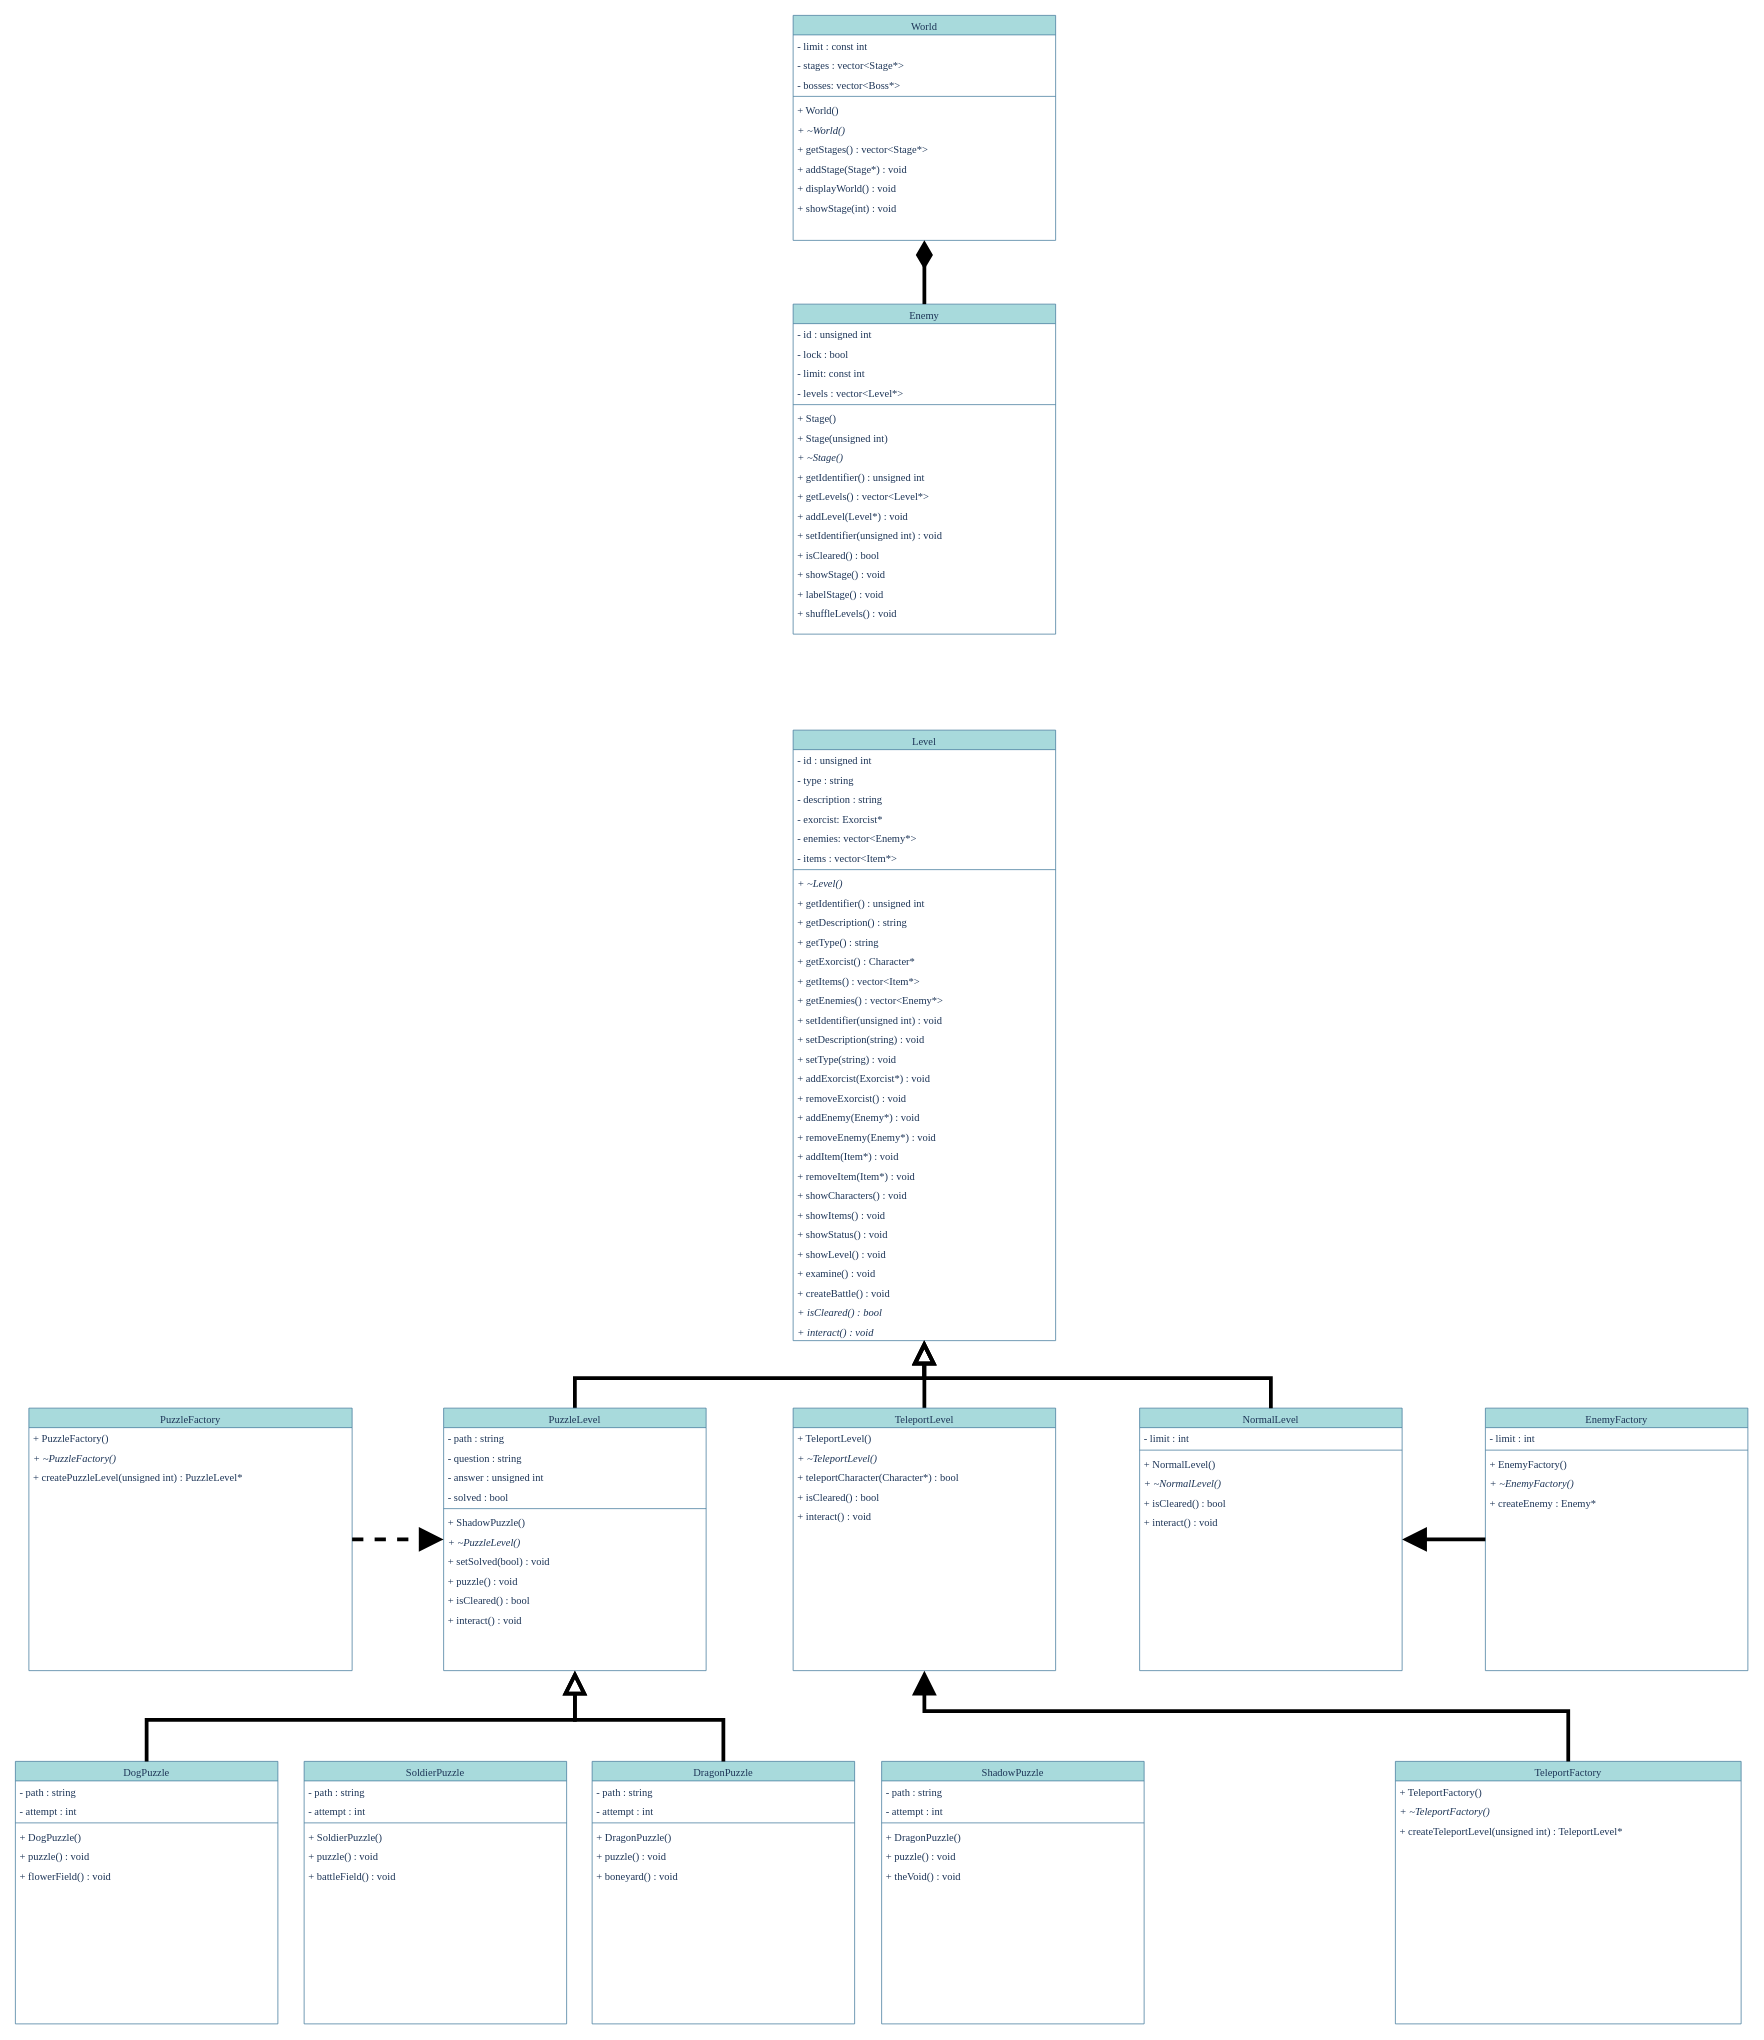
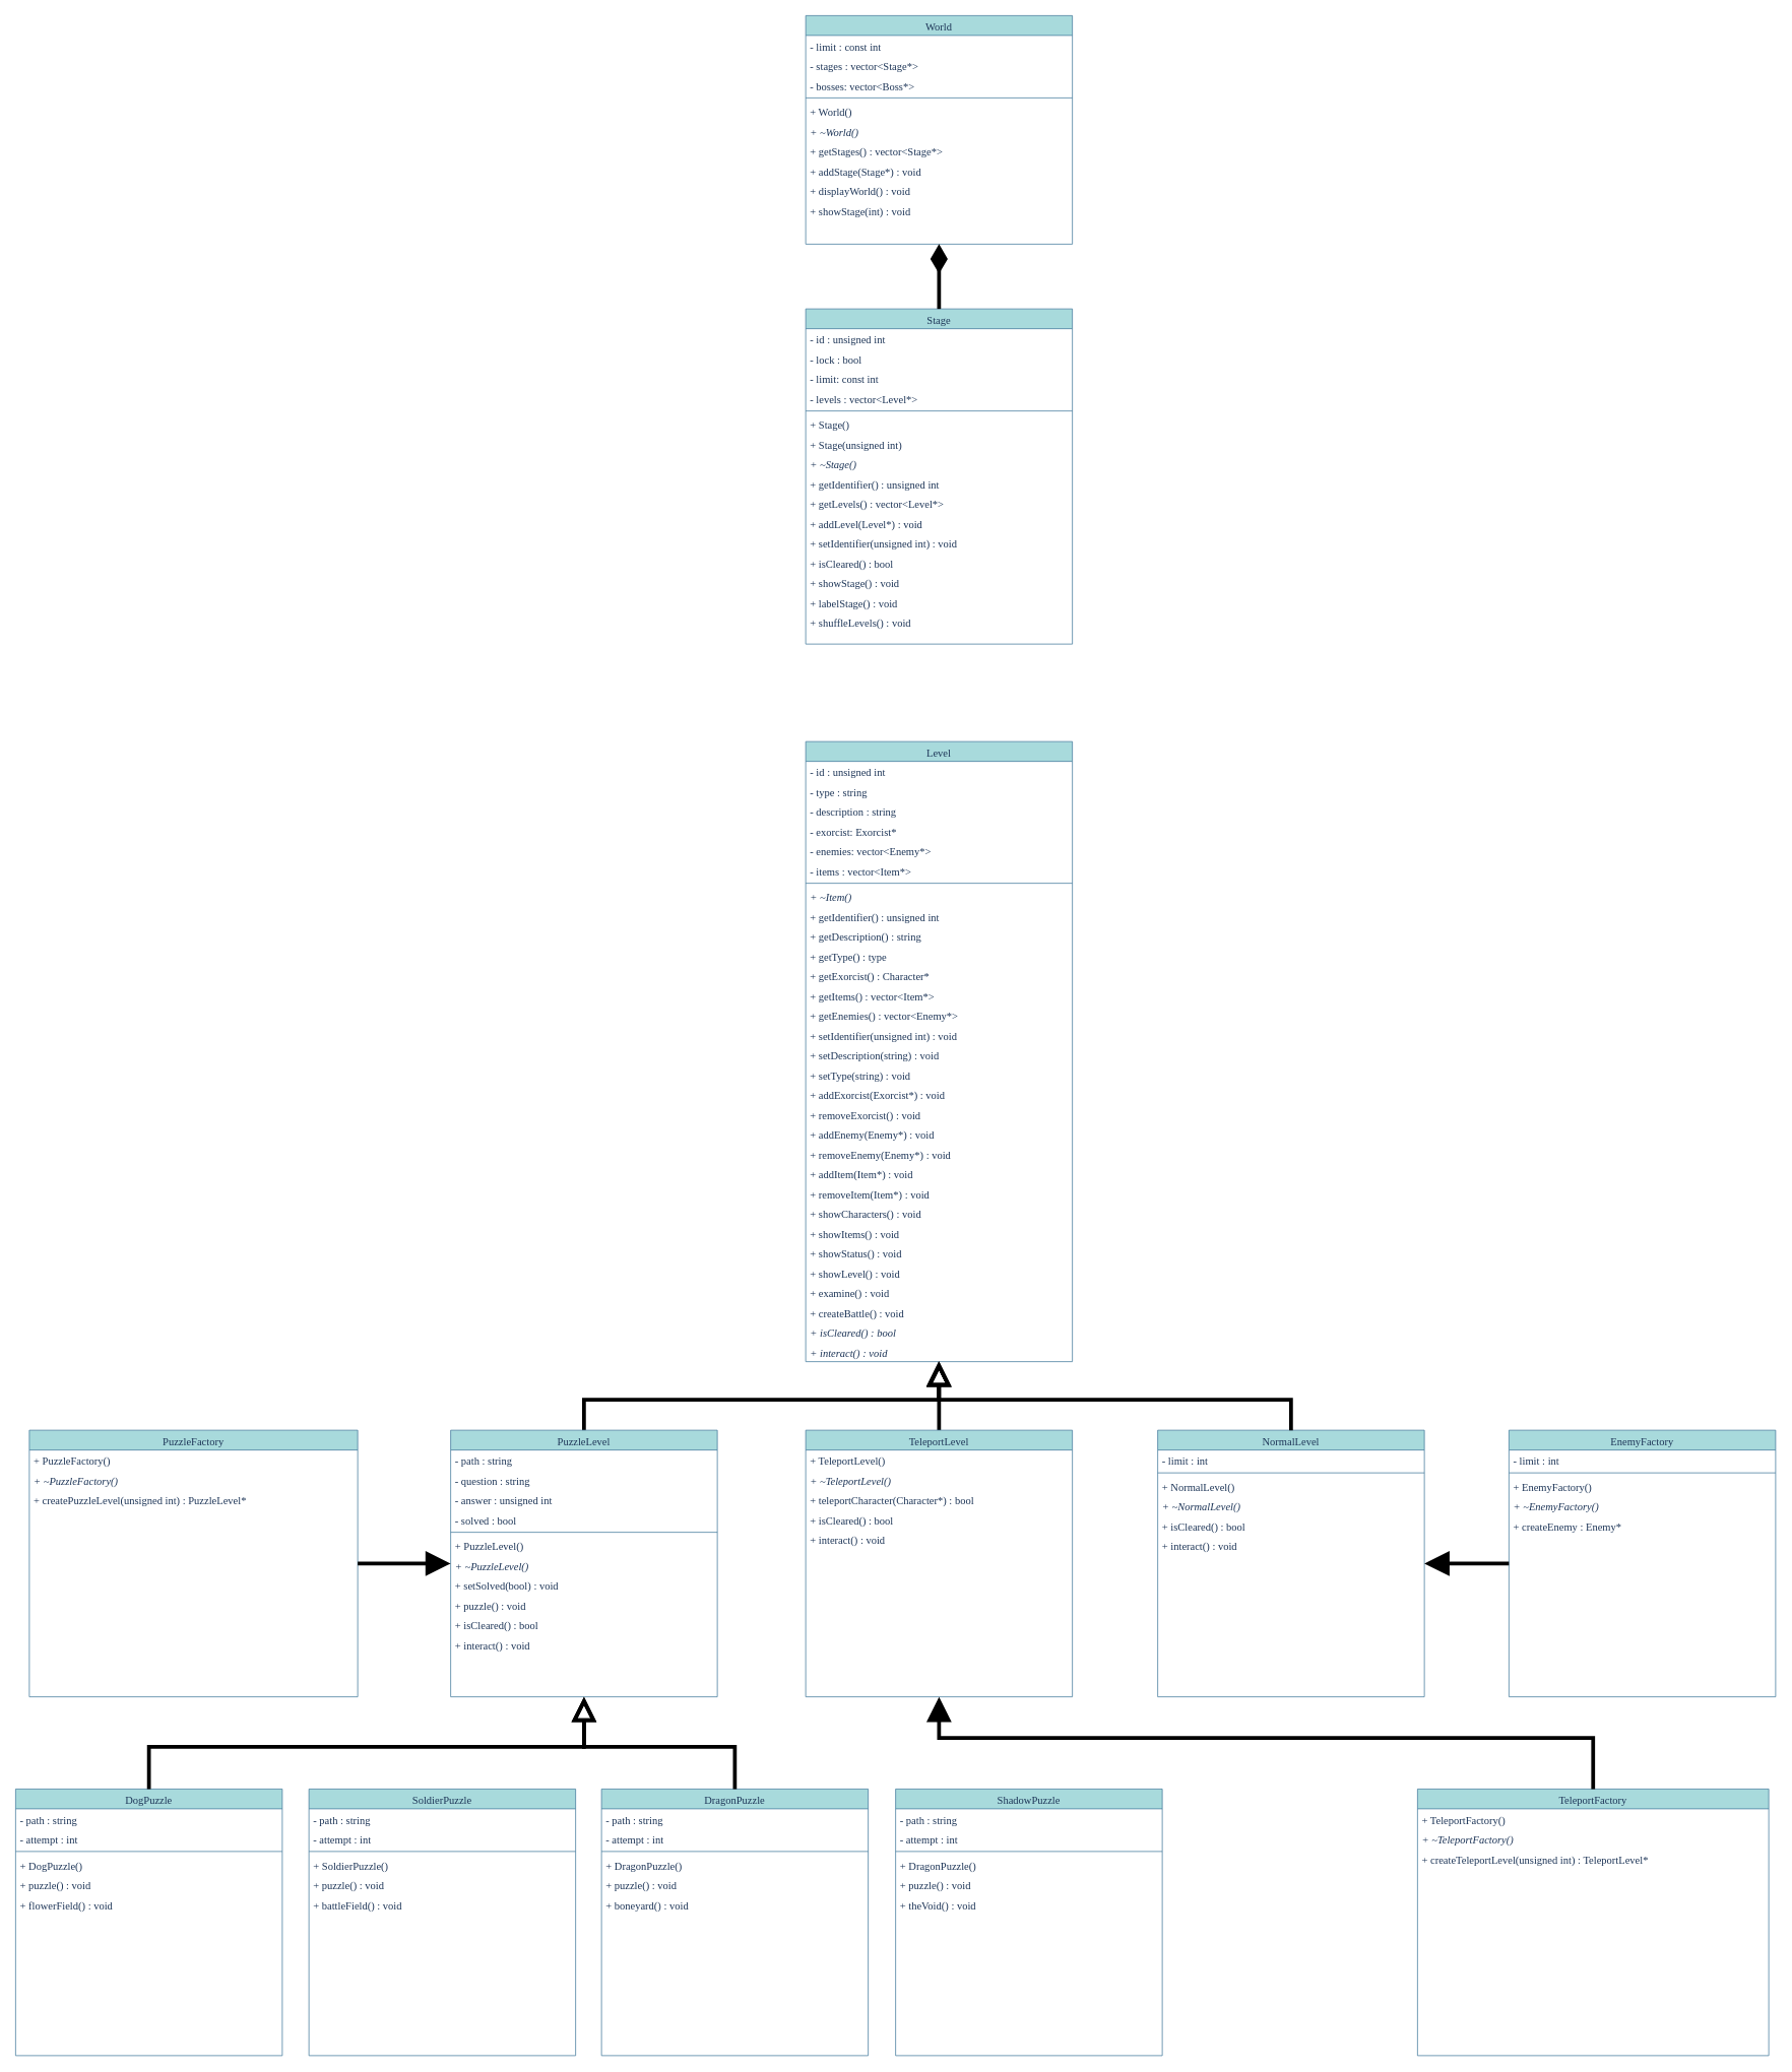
- <mxCell id="65" value="Enemy" style="swimlane;fontStyle=0;align=center;verticalAlign=top;childLayout=stackLayout;horizontal=1;startSize=26;horizontalStack=0;resizeParent=1;resizeLast=0;collapsible=1;marginBottom=0;rounded=0;shadow=0;strokeWidth=1;fontSize=14;fontFamily=Fira Code;fillColor=#A8DADC;strokeColor=#457B9D;fontColor=#1D3557;" parent="1" vertex="1"><mxGeometry x="1057" y="405" width="350" height="440" as="geometry"><mxRectangle x="230" y="140" width="160" height="26" as="alternateBounds" /></mxGeometry></mxCell>
+ <mxCell id="65" value="Stage" style="swimlane;fontStyle=0;align=center;verticalAlign=top;childLayout=stackLayout;horizontal=1;startSize=26;horizontalStack=0;resizeParent=1;resizeLast=0;collapsible=1;marginBottom=0;rounded=0;shadow=0;strokeWidth=1;fontSize=14;fontFamily=Fira Code;fillColor=#A8DADC;strokeColor=#457B9D;fontColor=#1D3557;" parent="1" vertex="1"><mxGeometry x="1057" y="405" width="350" height="440" as="geometry"><mxRectangle x="230" y="140" width="160" height="26" as="alternateBounds" /></mxGeometry></mxCell>
- <mxCell id="10" value="+ ~Level()" style="text;align=left;verticalAlign=top;spacingLeft=4;spacingRight=4;overflow=hidden;rotatable=0;points=[[0,0.5],[1,0.5]];portConstraint=eastwest;fontSize=14;fontFamily=Fira Code;fontColor=#1D3557;fontStyle=2" parent="2" vertex="1"><mxGeometry y="190" width="350" height="26" as="geometry" /></mxCell>
+ <mxCell id="10" value="+ ~Item()" style="text;align=left;verticalAlign=top;spacingLeft=4;spacingRight=4;overflow=hidden;rotatable=0;points=[[0,0.5],[1,0.5]];portConstraint=eastwest;fontSize=14;fontFamily=Fira Code;fontColor=#1D3557;fontStyle=2" parent="2" vertex="1"><mxGeometry y="190" width="350" height="26" as="geometry" /></mxCell>
- <mxCell id="13" value="+ getType() : string" style="text;align=left;verticalAlign=top;spacingLeft=4;spacingRight=4;overflow=hidden;rotatable=0;points=[[0,0.5],[1,0.5]];portConstraint=eastwest;fontSize=14;fontFamily=Fira Code;fontColor=#1D3557;" parent="2" vertex="1"><mxGeometry y="268" width="350" height="26" as="geometry" /></mxCell>
+ <mxCell id="13" value="+ getType() : type" style="text;align=left;verticalAlign=top;spacingLeft=4;spacingRight=4;overflow=hidden;rotatable=0;points=[[0,0.5],[1,0.5]];portConstraint=eastwest;fontSize=14;fontFamily=Fira Code;fontColor=#1D3557;" parent="2" vertex="1"><mxGeometry y="268" width="350" height="26" as="geometry" /></mxCell>
- <mxCell id="52" value="+ ShadowPuzzle()" style="text;align=left;verticalAlign=top;spacingLeft=4;spacingRight=4;overflow=hidden;rotatable=0;points=[[0,0.5],[1,0.5]];portConstraint=eastwest;fontSize=14;fontFamily=Fira Code;fontColor=#1D3557;" parent="46" vertex="1"><mxGeometry y="138" width="350" height="26" as="geometry" /></mxCell>
+ <mxCell id="52" value="+ PuzzleLevel()" style="text;align=left;verticalAlign=top;spacingLeft=4;spacingRight=4;overflow=hidden;rotatable=0;points=[[0,0.5],[1,0.5]];portConstraint=eastwest;fontSize=14;fontFamily=Fira Code;fontColor=#1D3557;" parent="46" vertex="1"><mxGeometry y="138" width="350" height="26" as="geometry" /></mxCell>
- <mxCell id="109" style="edgeStyle=orthogonalEdgeStyle;rounded=0;orthogonalLoop=1;jettySize=auto;html=1;strokeWidth=5;endArrow=block;endFill=1;jumpSize=6;endSize=20;entryX=0;entryY=0.5;entryDx=0;entryDy=0;exitX=1;exitY=0.5;exitDx=0;exitDy=0;dashed=1;" parent="1" source="105" target="46" edge="1"><mxGeometry relative="1" as="geometry"><mxPoint x="552" y="2037" as="targetPoint" /><mxPoint x="478" y="2037" as="sourcePoint" /><Array as="points" /></mxGeometry></mxCell>
+ <mxCell id="109" style="edgeStyle=orthogonalEdgeStyle;rounded=0;orthogonalLoop=1;jettySize=auto;html=1;strokeWidth=5;endArrow=block;endFill=1;jumpSize=6;endSize=20;entryX=0;entryY=0.5;entryDx=0;entryDy=0;exitX=1;exitY=0.5;exitDx=0;exitDy=0;" parent="1" source="105" target="46" edge="1"><mxGeometry relative="1" as="geometry"><mxPoint x="552" y="2037" as="targetPoint" /><mxPoint x="478" y="2037" as="sourcePoint" /><Array as="points" /></mxGeometry></mxCell>
